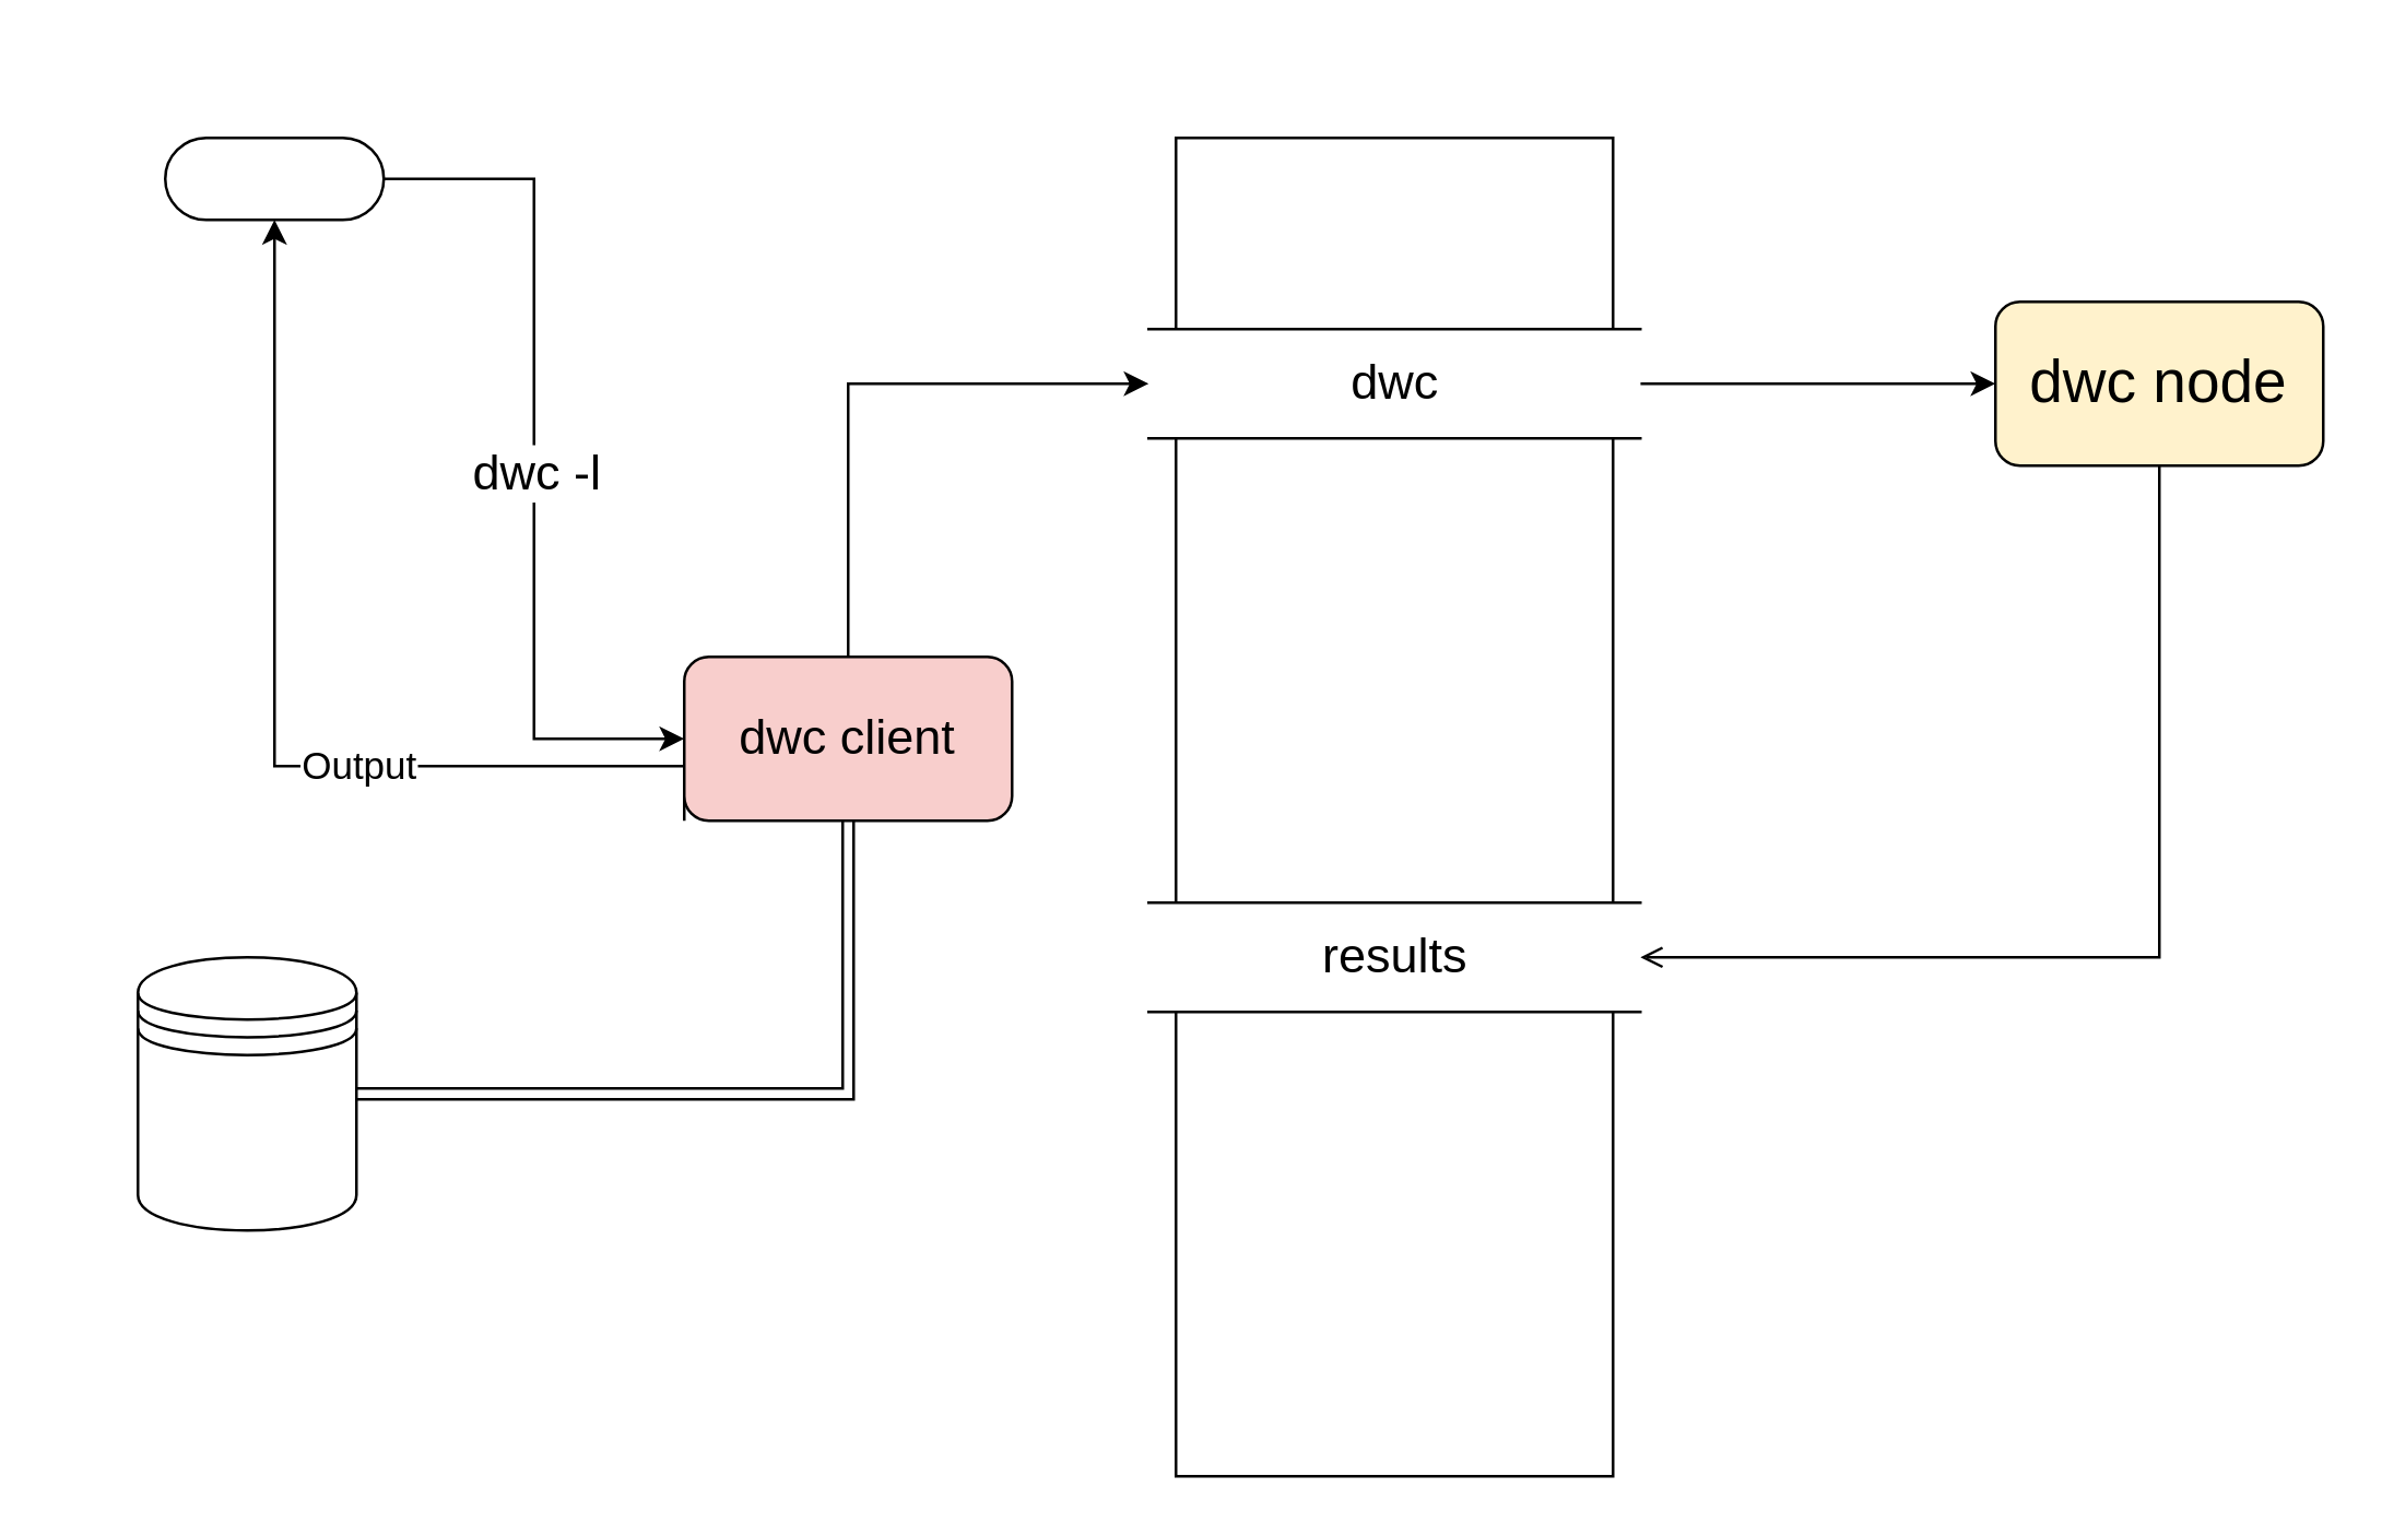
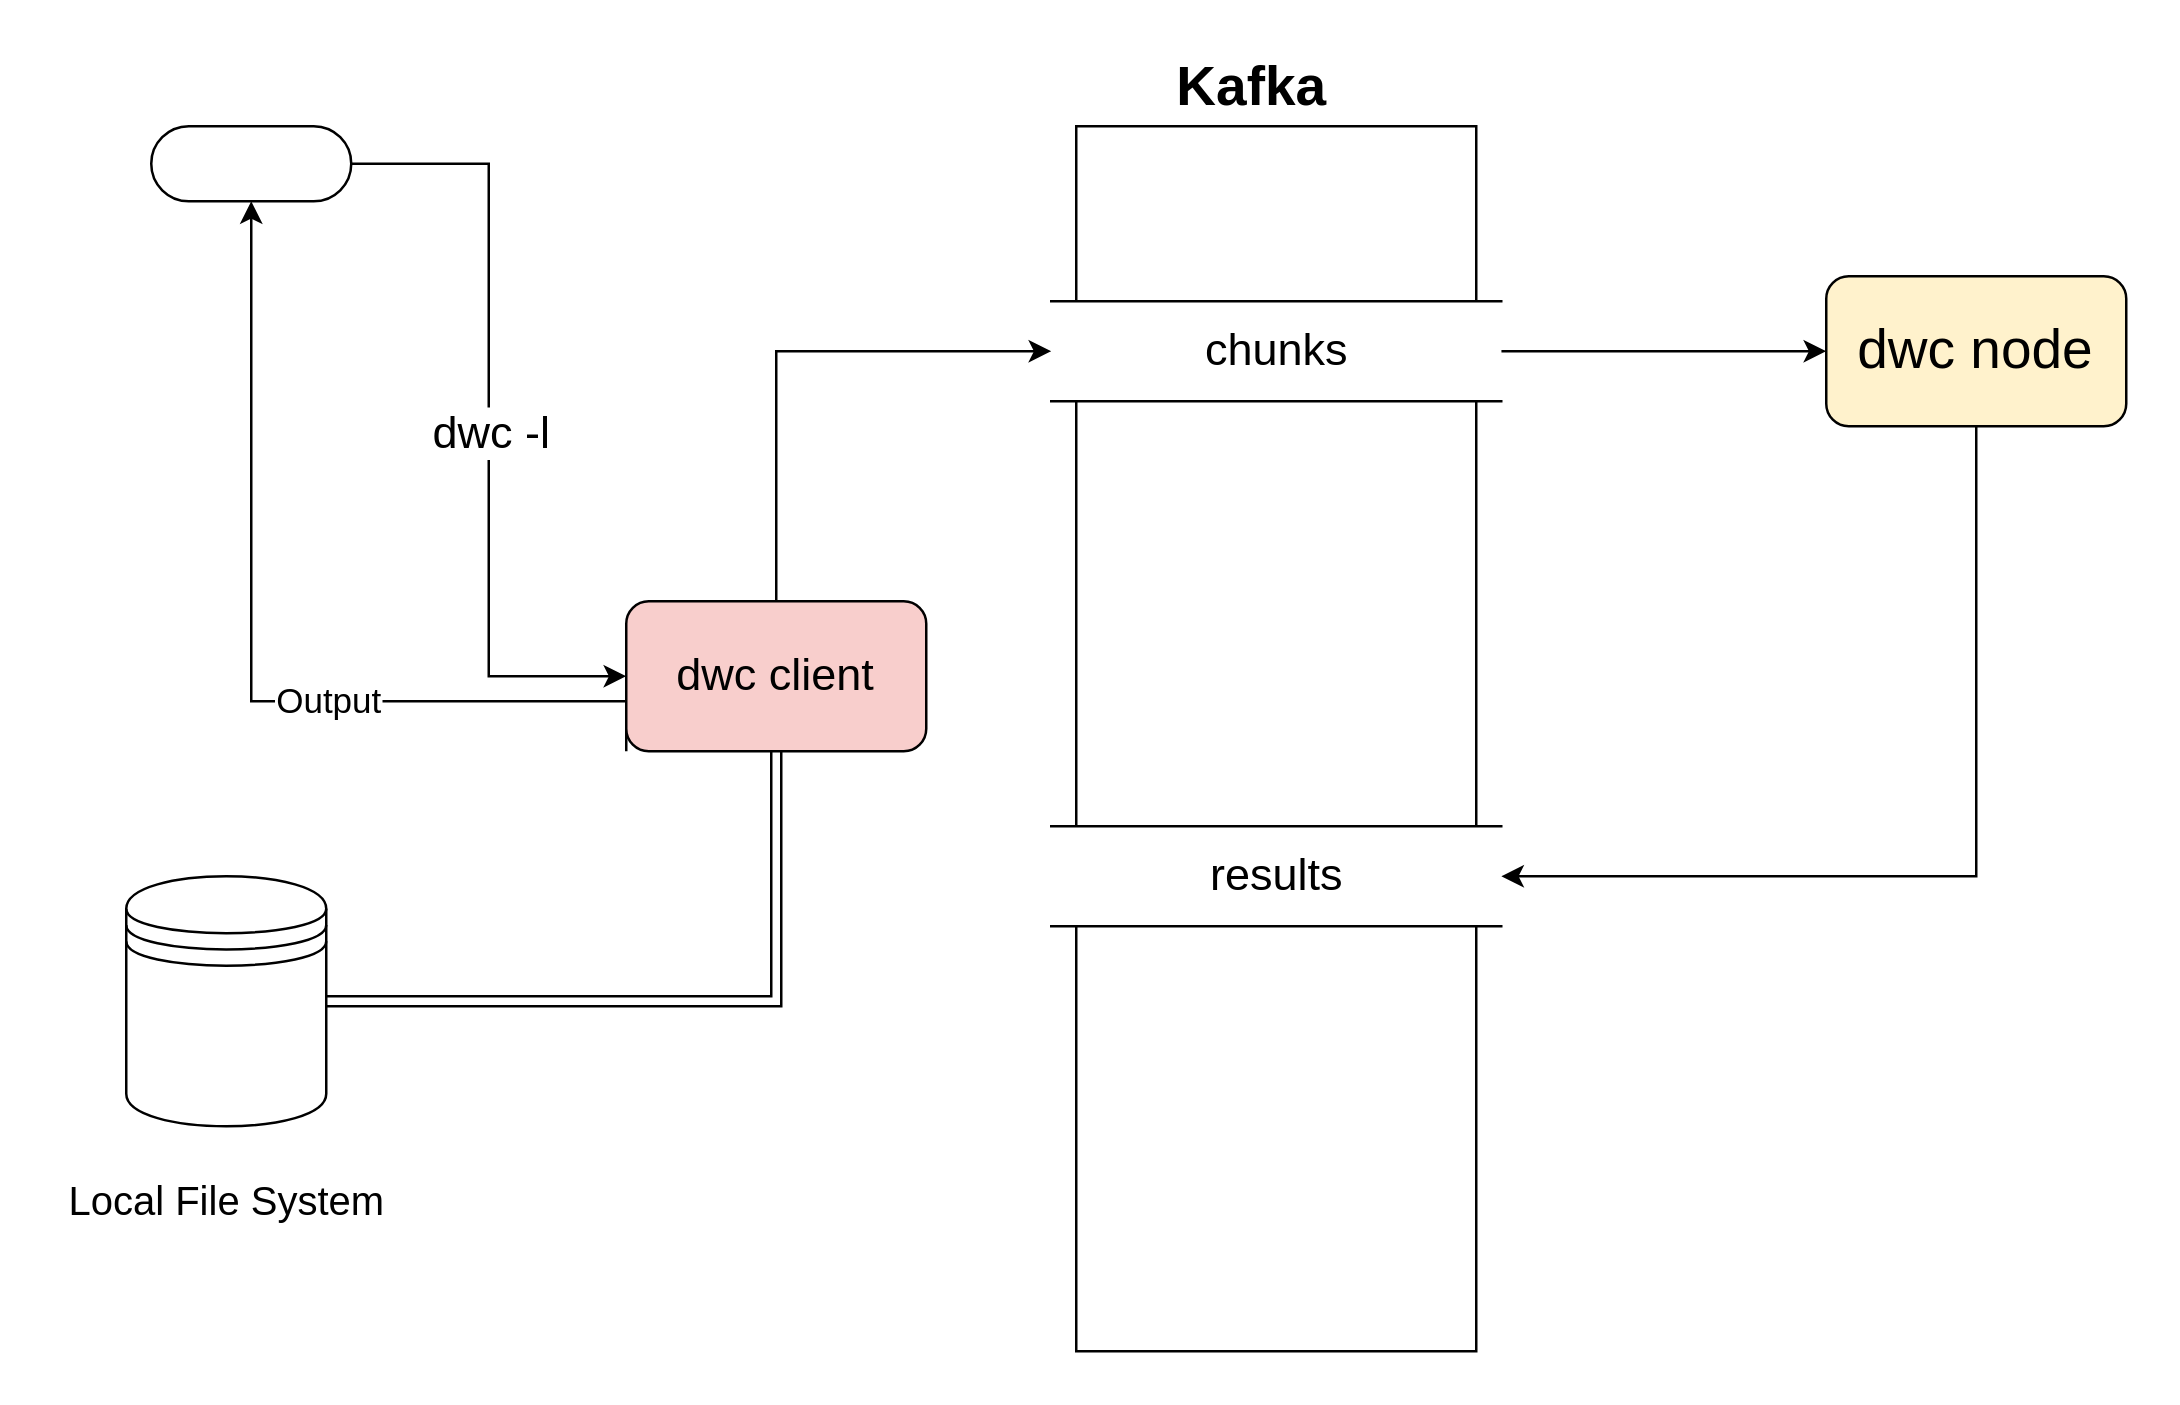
+ <mxCell id="13" value="Kafka" style="text;html=1;align=center;verticalAlign=middle;resizable=0;points=[];autosize=1;strokeColor=none;fontSize=22;fontStyle=1" vertex="1" parent="1"><mxGeometry x="460" y="20" width="80" height="30" as="geometry" /></mxCell>
- <mxCell id="15" value="dwc" style="html=1;dashed=0;whitespace=wrap;shape=partialRectangle;right=0;left=0;fontSize=18;" vertex="1" parent="1"><mxGeometry x="420" y="120" width="180" height="40" as="geometry" /></mxCell>
+ <mxCell id="15" value="chunks" style="html=1;dashed=0;whitespace=wrap;shape=partialRectangle;right=0;left=0;fontSize=18;" vertex="1" parent="1"><mxGeometry x="420" y="120" width="180" height="40" as="geometry" /></mxCell>
- <mxCell id="16" style="edgeStyle=orthogonalEdgeStyle;rounded=0;orthogonalLoop=1;jettySize=auto;html=1;entryX=1;entryY=0.5;entryDx=0;entryDy=0;fontSize=22;endArrow=open;" edge="1" parent="1" source="17" target="18"><mxGeometry relative="1" as="geometry"><Array as="points"><mxPoint x="790" y="350" /></Array></mxGeometry></mxCell>
+ <mxCell id="16" style="edgeStyle=orthogonalEdgeStyle;rounded=0;orthogonalLoop=1;jettySize=auto;html=1;entryX=1;entryY=0.5;entryDx=0;entryDy=0;fontSize=22;" edge="1" parent="1" source="17" target="18"><mxGeometry relative="1" as="geometry"><Array as="points"><mxPoint x="790" y="350" /></Array></mxGeometry></mxCell>
+ <mxCell id="8" value="Local File System" style="text;html=1;align=center;verticalAlign=middle;resizable=0;points=[];autosize=1;strokeColor=none;fontSize=16;" vertex="1" parent="1"><mxGeometry x="20" y="470" width="140" height="20" as="geometry" /></mxCell>
